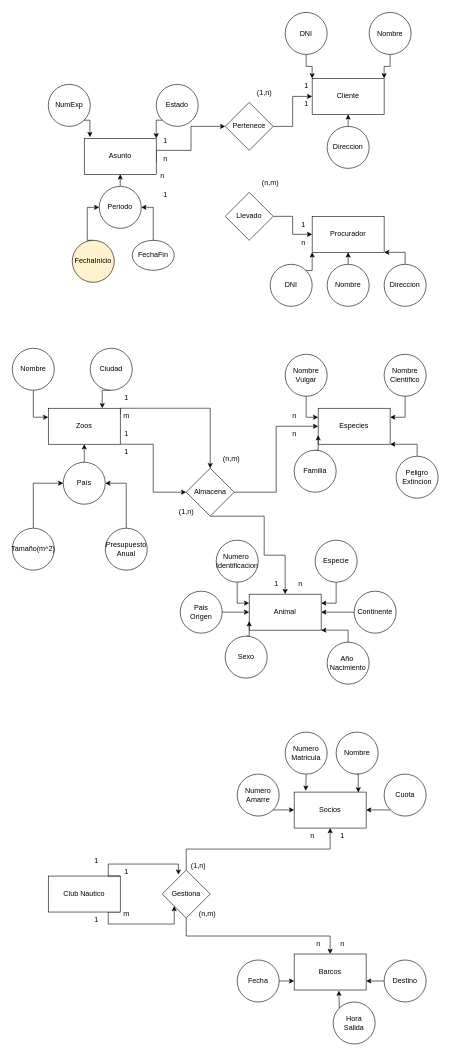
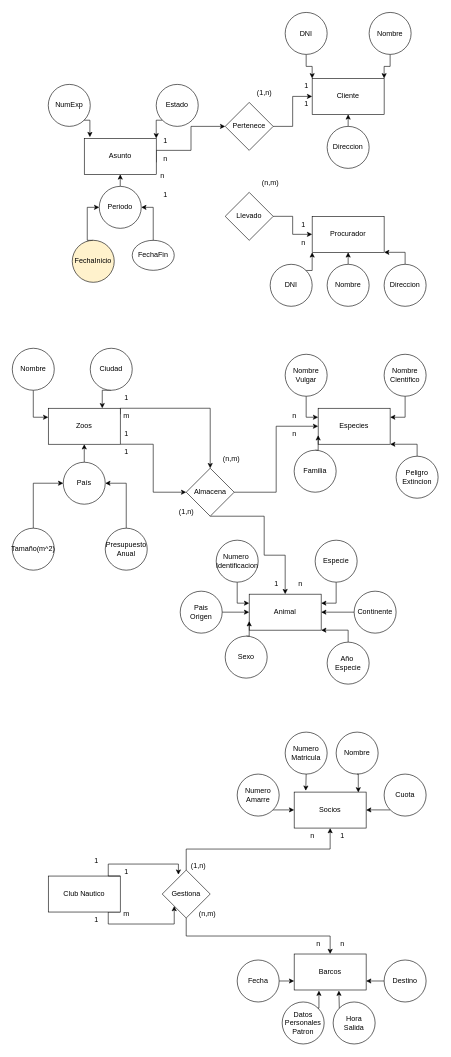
- <mxCell id="69" value="Año&amp;nbsp;&lt;div&gt;Nacimiento&lt;/div&gt;" style="ellipse;whiteSpace=wrap;html=1;aspect=fixed;" vertex="1" parent="1"><mxGeometry x="545" y="1070" width="70" height="70" as="geometry" /></mxCell>
+ <mxCell id="69" value="Año&amp;nbsp;&lt;div&gt;Especie&lt;/div&gt;" style="ellipse;whiteSpace=wrap;html=1;aspect=fixed;" vertex="1" parent="1"><mxGeometry x="545" y="1070" width="70" height="70" as="geometry" /></mxCell>
+ <mxCell id="112" style="edgeStyle=orthogonalEdgeStyle;rounded=0;orthogonalLoop=1;jettySize=auto;html=1;exitX=1;exitY=0;exitDx=0;exitDy=0;entryX=0.344;entryY=1.018;entryDx=0;entryDy=0;entryPerimeter=0;" edge="1" parent="1" source="111" target="98"><mxGeometry relative="1" as="geometry" /></mxCell>
+ <mxCell id="111" value="Datos&lt;div&gt;Personales&lt;/div&gt;&lt;div&gt;Patron&lt;/div&gt;" style="ellipse;whiteSpace=wrap;html=1;aspect=fixed;" vertex="1" parent="1"><mxGeometry x="470" y="1670" width="70" height="70" as="geometry" /></mxCell>
